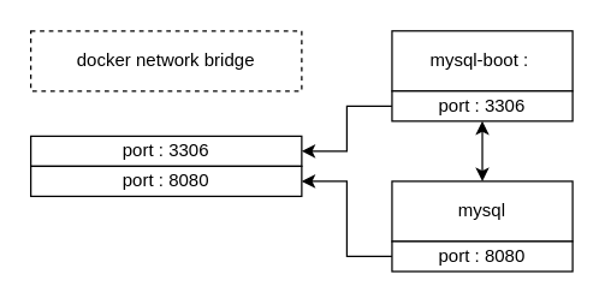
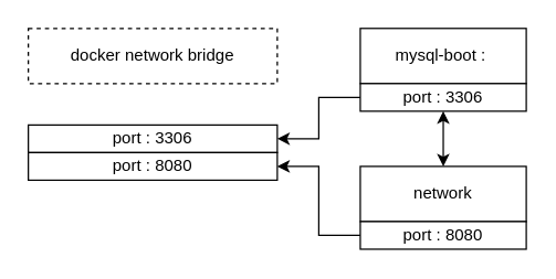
- <mxCell id="5" value="mysql" style="rounded=0;whiteSpace=wrap;html=1;" vertex="1" parent="2"><mxGeometry x="240" y="100" width="120" height="40" as="geometry" /></mxCell>
+ <mxCell id="5" value="network" style="rounded=0;whiteSpace=wrap;html=1;" vertex="1" parent="2"><mxGeometry x="240" y="100" width="120" height="40" as="geometry" /></mxCell>
